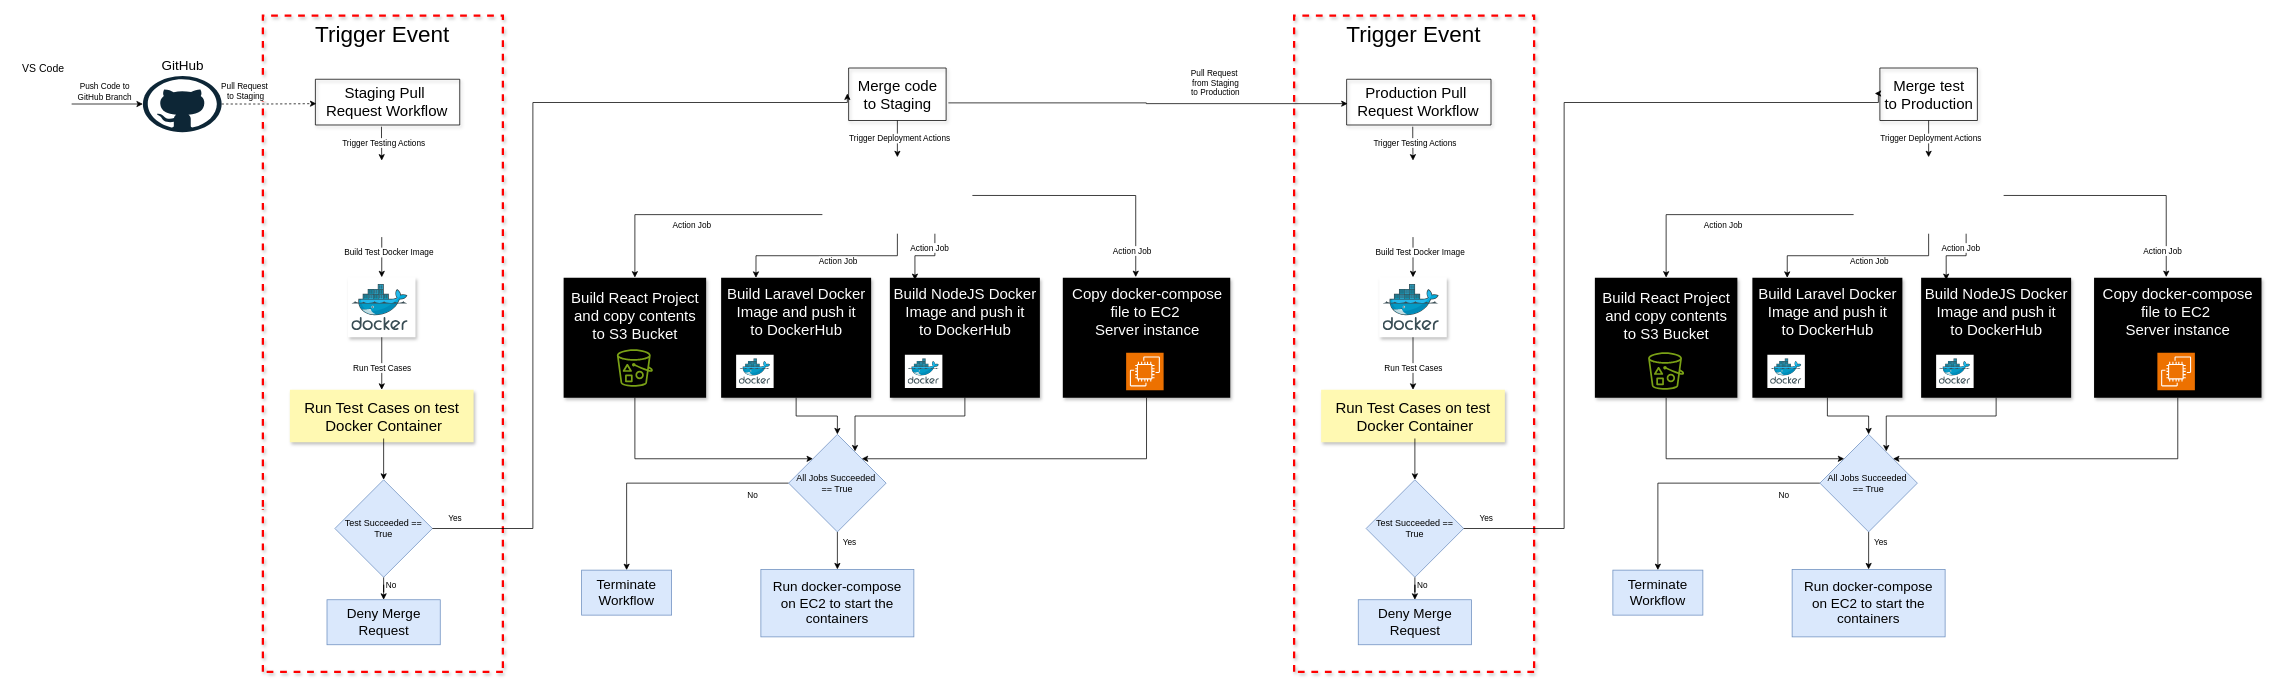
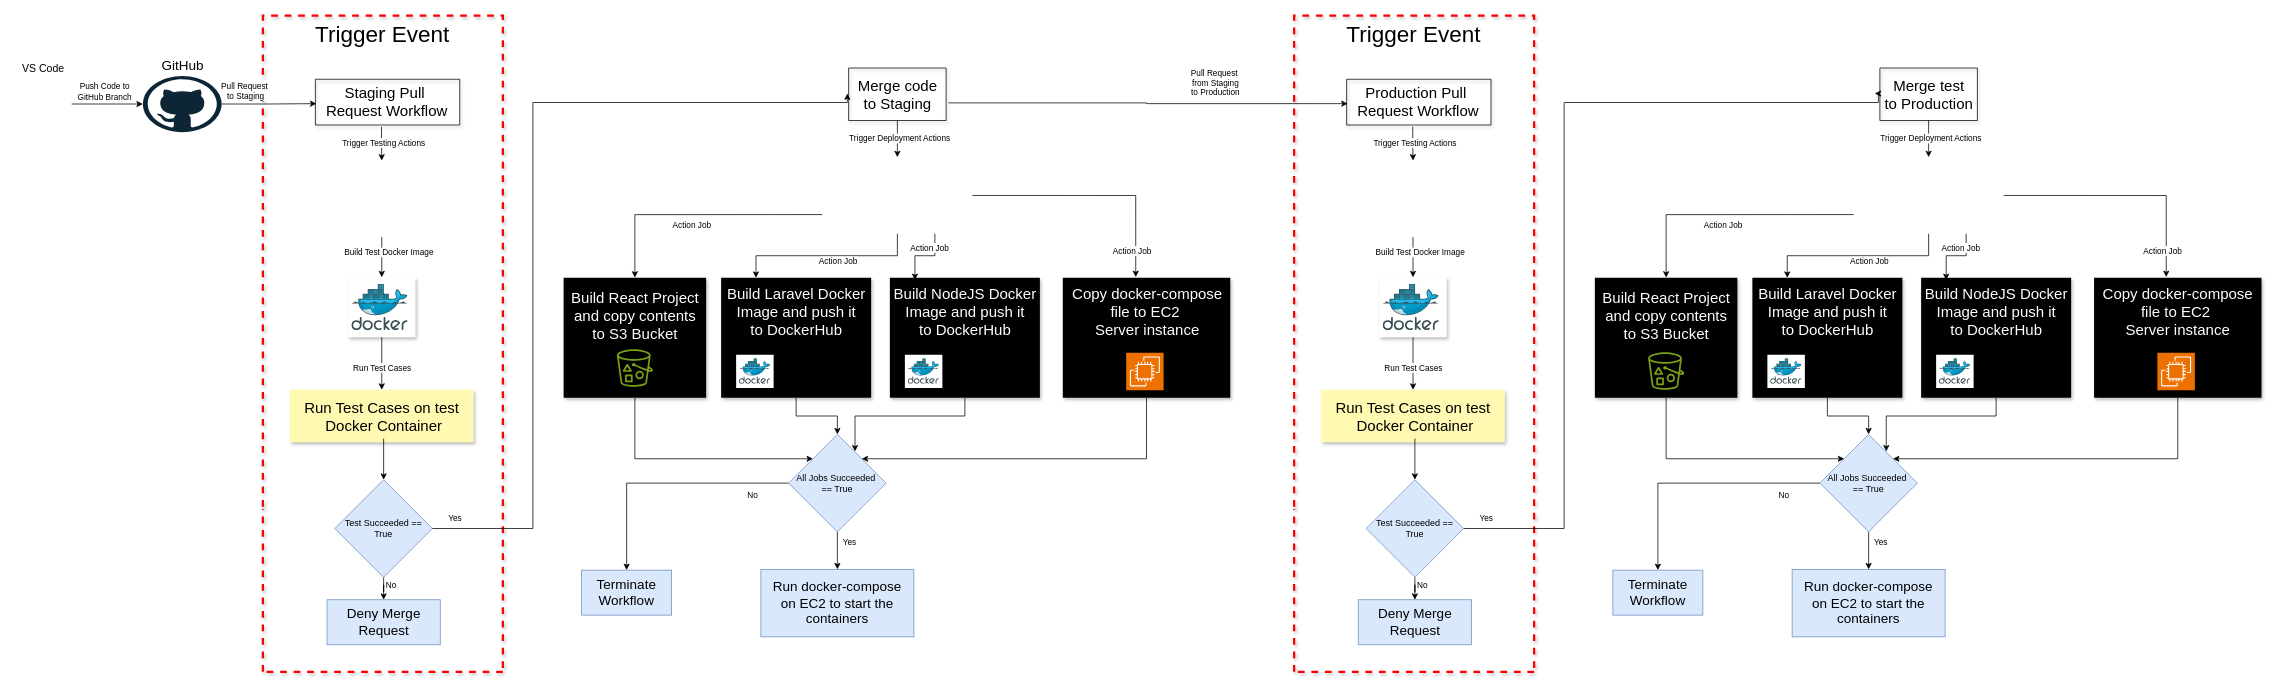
- <mxCell id="7" style="edgeStyle=orthogonalEdgeStyle;rounded=0;orthogonalLoop=1;jettySize=auto;html=1;entryX=0.007;entryY=0.542;entryDx=0;entryDy=0;entryPerimeter=0;dashed=1;" edge="1" parent="1" source="149" target="29"><mxGeometry relative="1" as="geometry"><mxPoint x="265" y="138" as="sourcePoint" /><mxPoint x="440" y="138" as="targetPoint" /></mxGeometry></mxCell>
+ <mxCell id="7" style="edgeStyle=orthogonalEdgeStyle;rounded=0;orthogonalLoop=1;jettySize=auto;html=1;entryX=0.007;entryY=0.542;entryDx=0;entryDy=0;entryPerimeter=0;" edge="1" parent="1" source="149" target="29"><mxGeometry relative="1" as="geometry"><mxPoint x="265" y="138" as="sourcePoint" /><mxPoint x="440" y="138" as="targetPoint" /></mxGeometry></mxCell>
